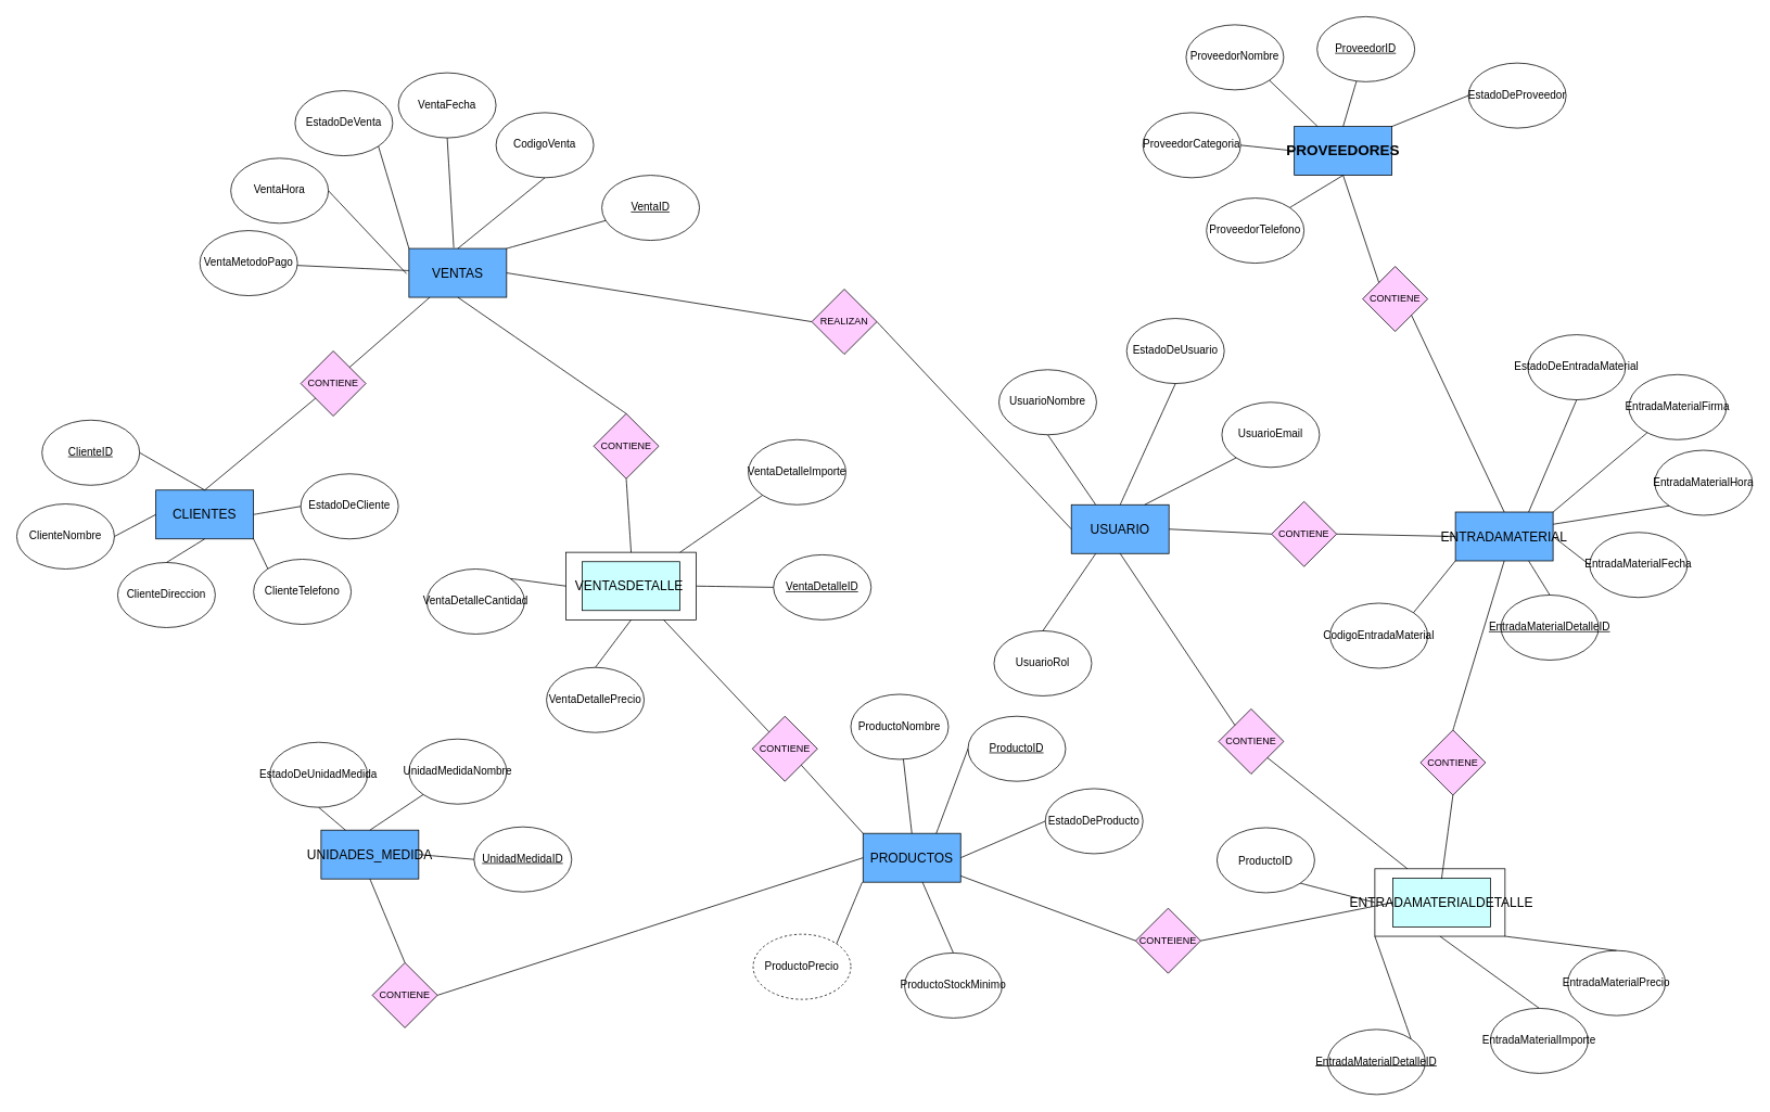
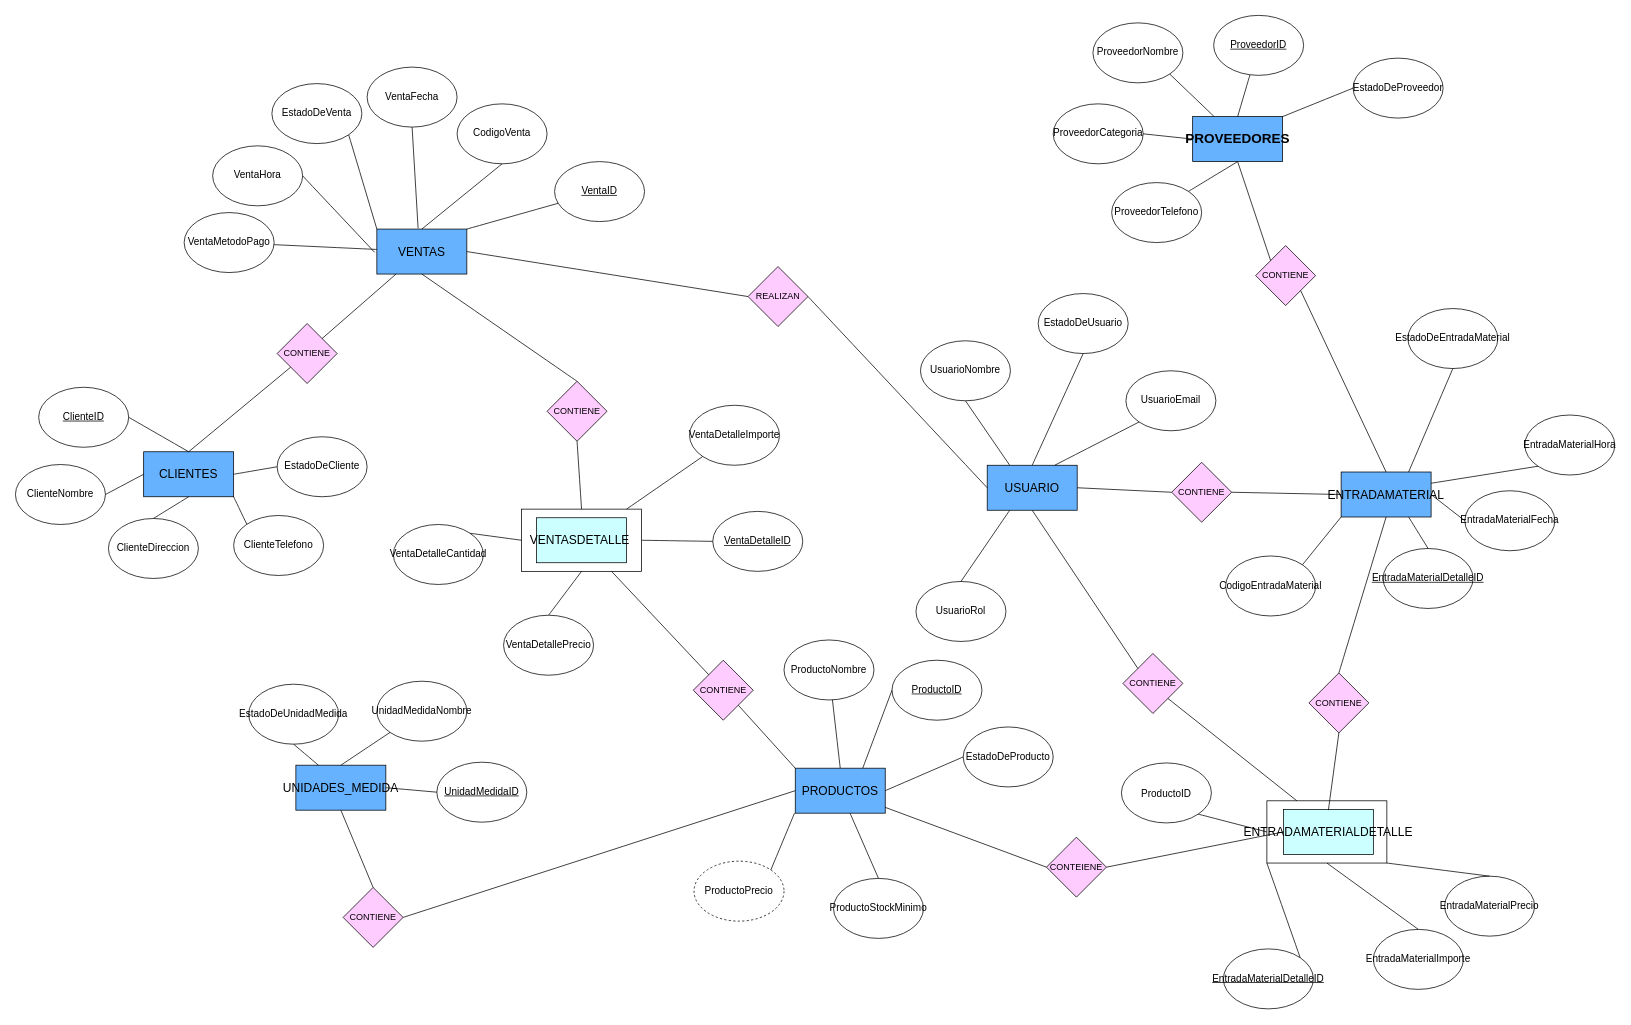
- <mxCell id="49" value="&lt;span style=&quot;font-size:10.0pt;line-height:107%;&lt;br/&gt;font-family:&amp;quot;Courier New&amp;quot;;mso-fareast-font-family:&amp;quot;Times New Roman&amp;quot;;mso-ansi-language:&lt;br/&gt;ES-CO;mso-fareast-language:ES-CO;mso-bidi-language:AR-SA&quot;&gt;EntradaMaterialFirma&lt;/span&gt;" style="ellipse;whiteSpace=wrap;html=1;" parent="1" vertex="1"><mxGeometry x="2001" y="460" width="120" height="80" as="geometry" /></mxCell>
- <mxCell id="82" value="" style="endArrow=none;html=1;rounded=0;fontSize=12;startSize=8;endSize=8;curved=1;entryX=1;entryY=0;entryDx=0;entryDy=0;" parent="1" source="49" target="43" edge="1"><mxGeometry width="50" height="50" relative="1" as="geometry"><mxPoint x="1488" y="749" as="sourcePoint" /><mxPoint x="1538" y="699" as="targetPoint" /></mxGeometry></mxCell>
